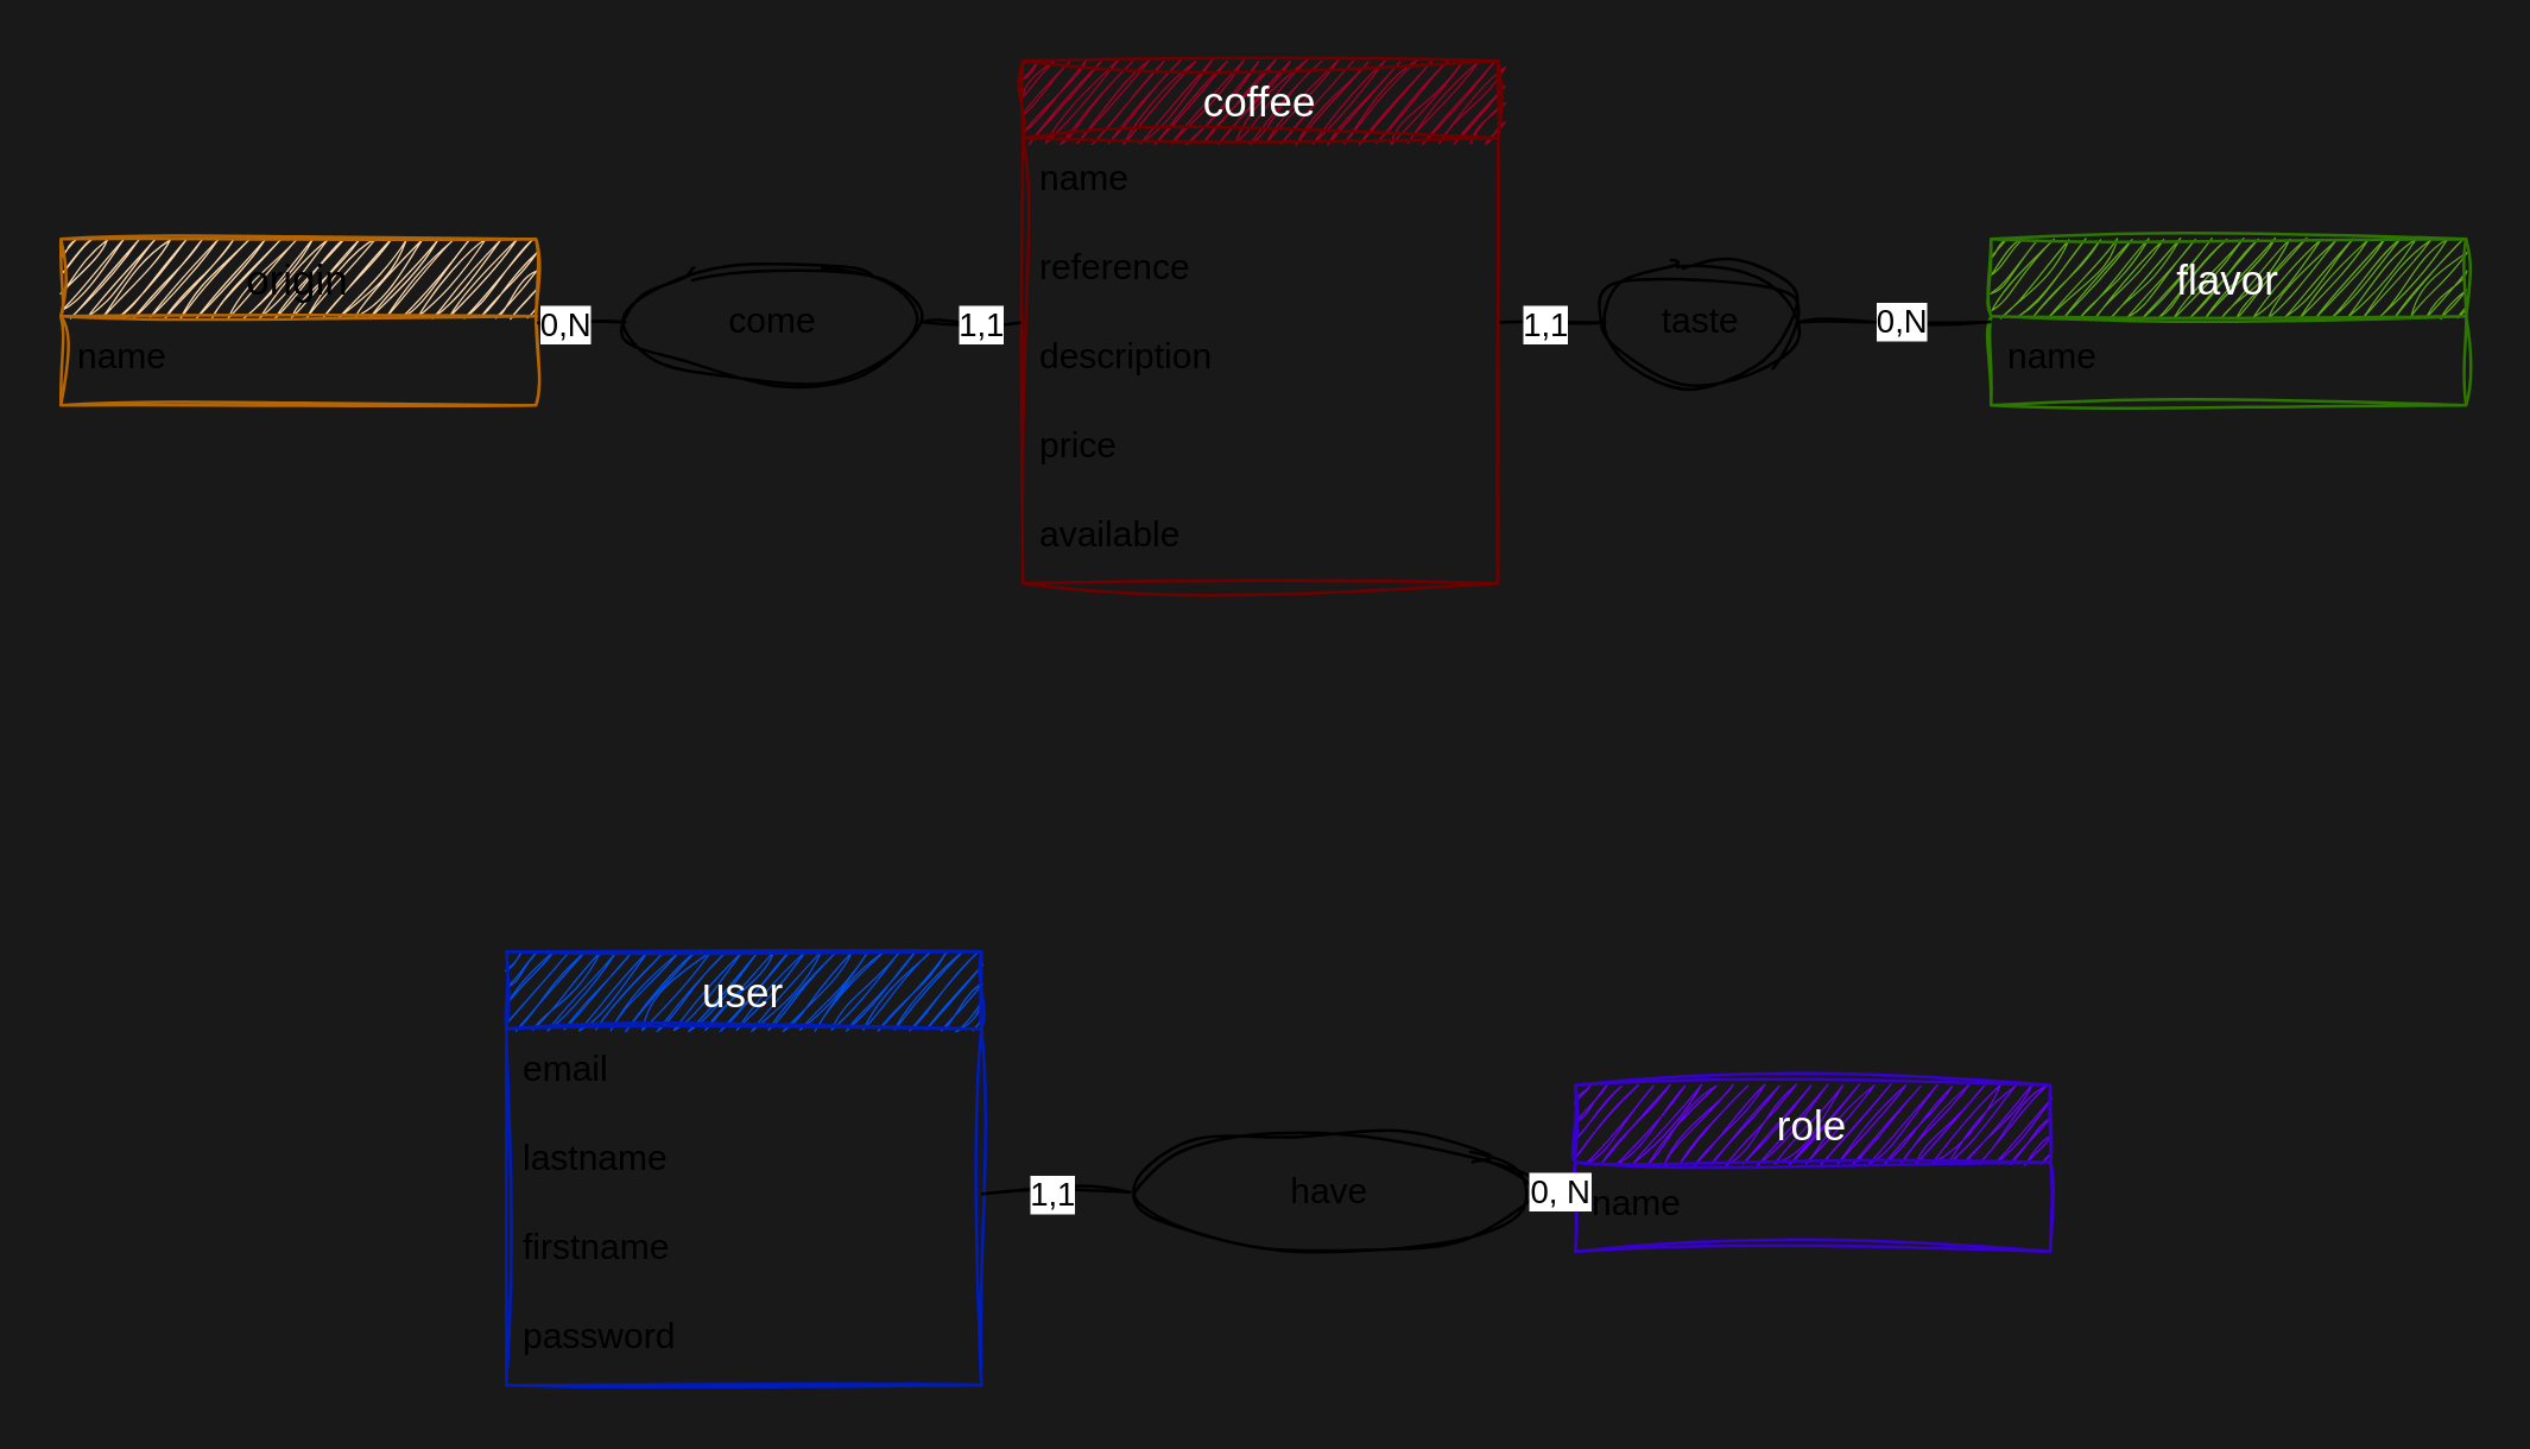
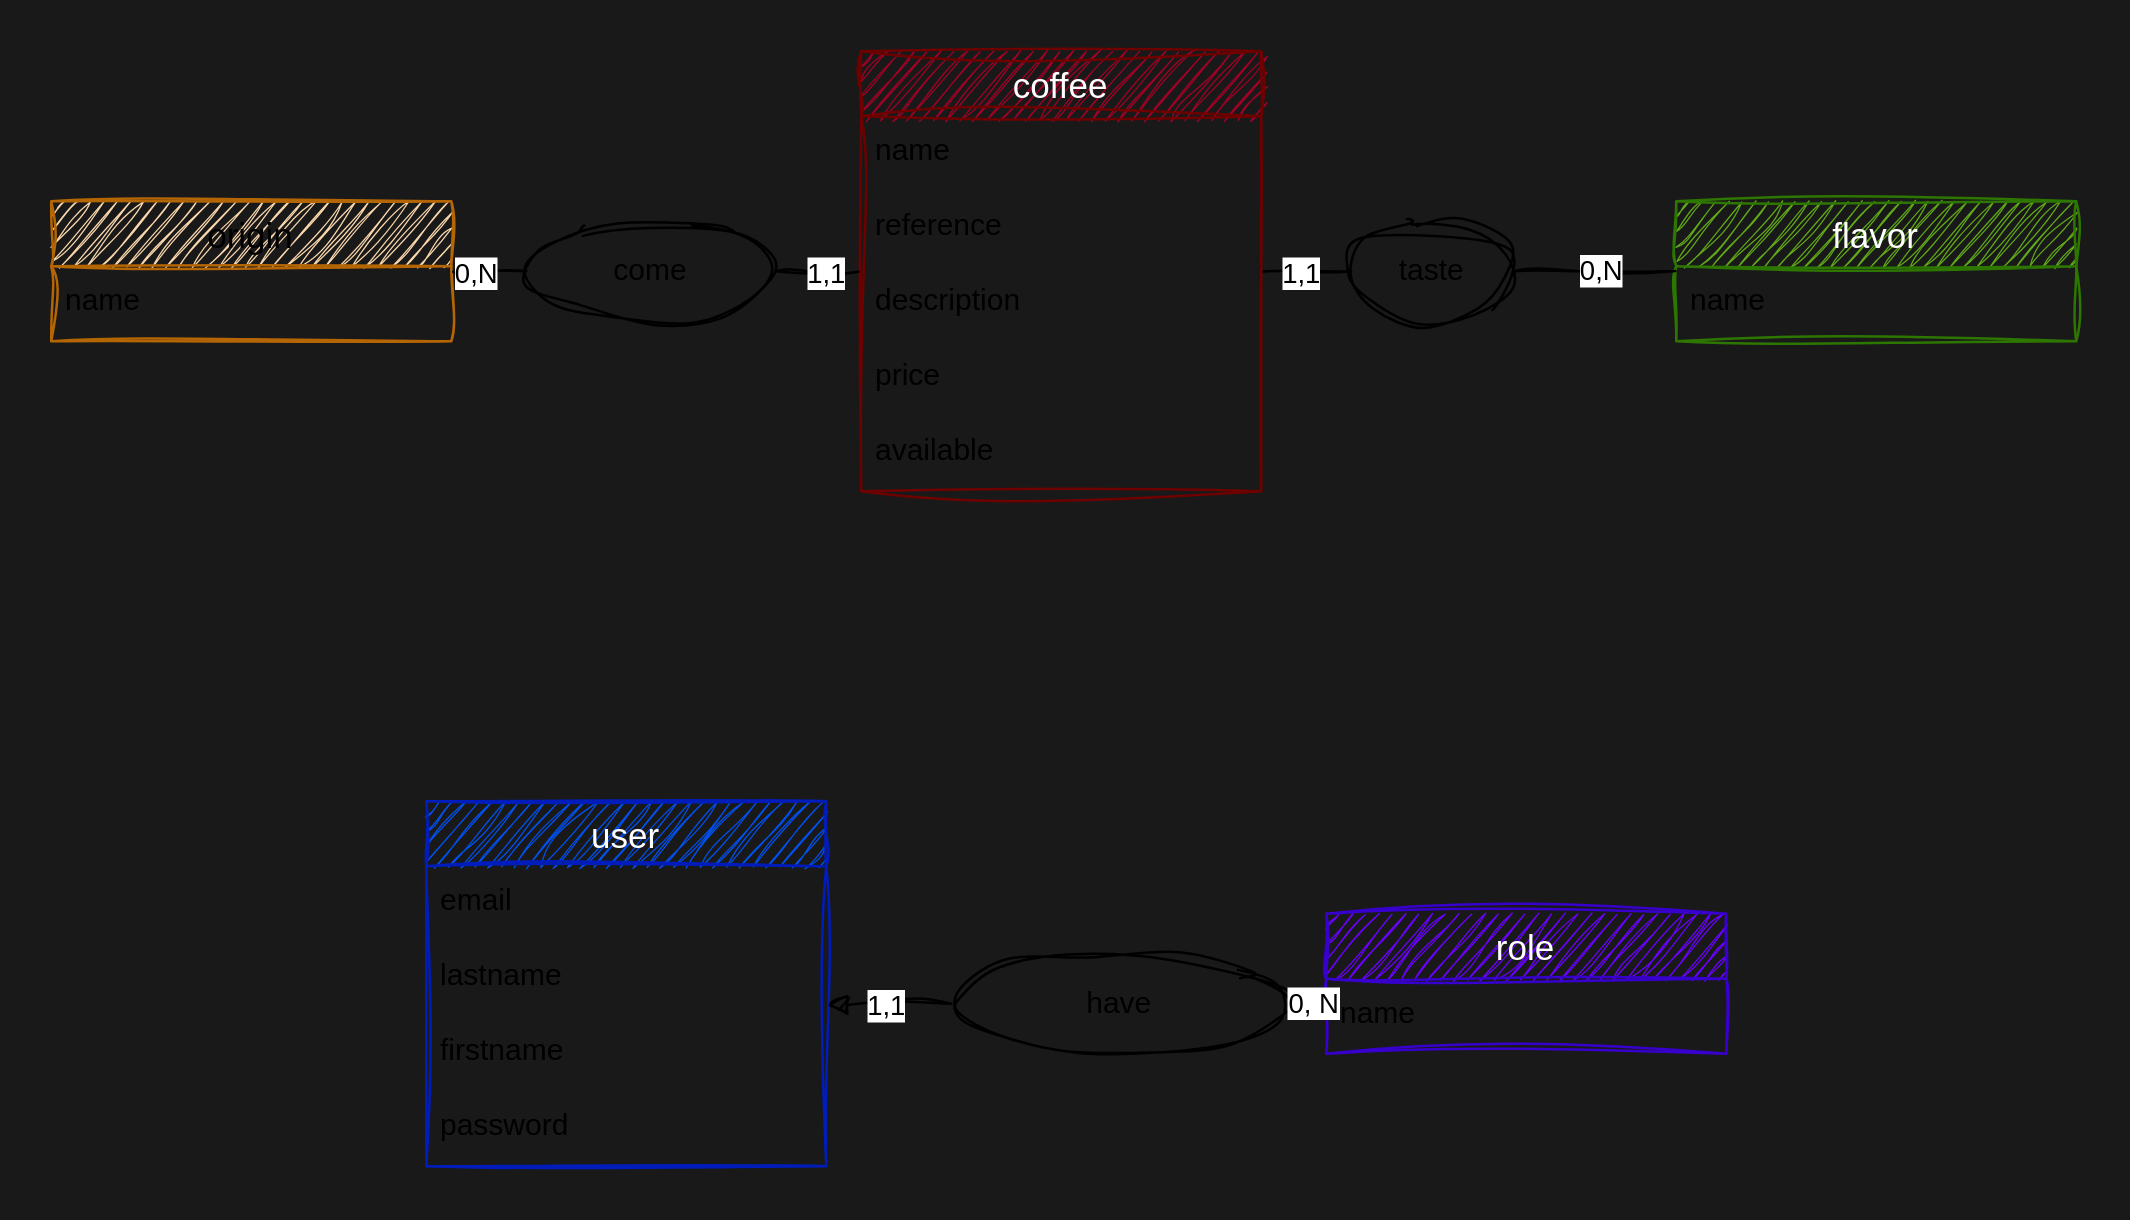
- <mxCell id="30" value="" style="endArrow=none;html=1;exitX=0;exitY=0.5;exitDx=0;exitDy=0;entryX=1.002;entryY=0.853;entryDx=0;entryDy=0;entryPerimeter=0;sketch=1;curveFitting=1;jiggle=2;" edge="1" parent="1" source="21" target="16"><mxGeometry width="50" height="50" relative="1" as="geometry"><mxPoint x="400" y="430" as="sourcePoint" /><mxPoint x="450" y="380" as="targetPoint" /></mxGeometry></mxCell>
+ <mxCell id="30" value="" style="endArrow=block;html=1;exitX=0;exitY=0.5;exitDx=0;exitDy=0;entryX=1.002;entryY=0.853;entryDx=0;entryDy=0;entryPerimeter=0;sketch=1;curveFitting=1;jiggle=2;" edge="1" parent="1" source="21" target="16"><mxGeometry width="50" height="50" relative="1" as="geometry"><mxPoint x="400" y="430" as="sourcePoint" /><mxPoint x="450" y="380" as="targetPoint" /></mxGeometry></mxCell>
